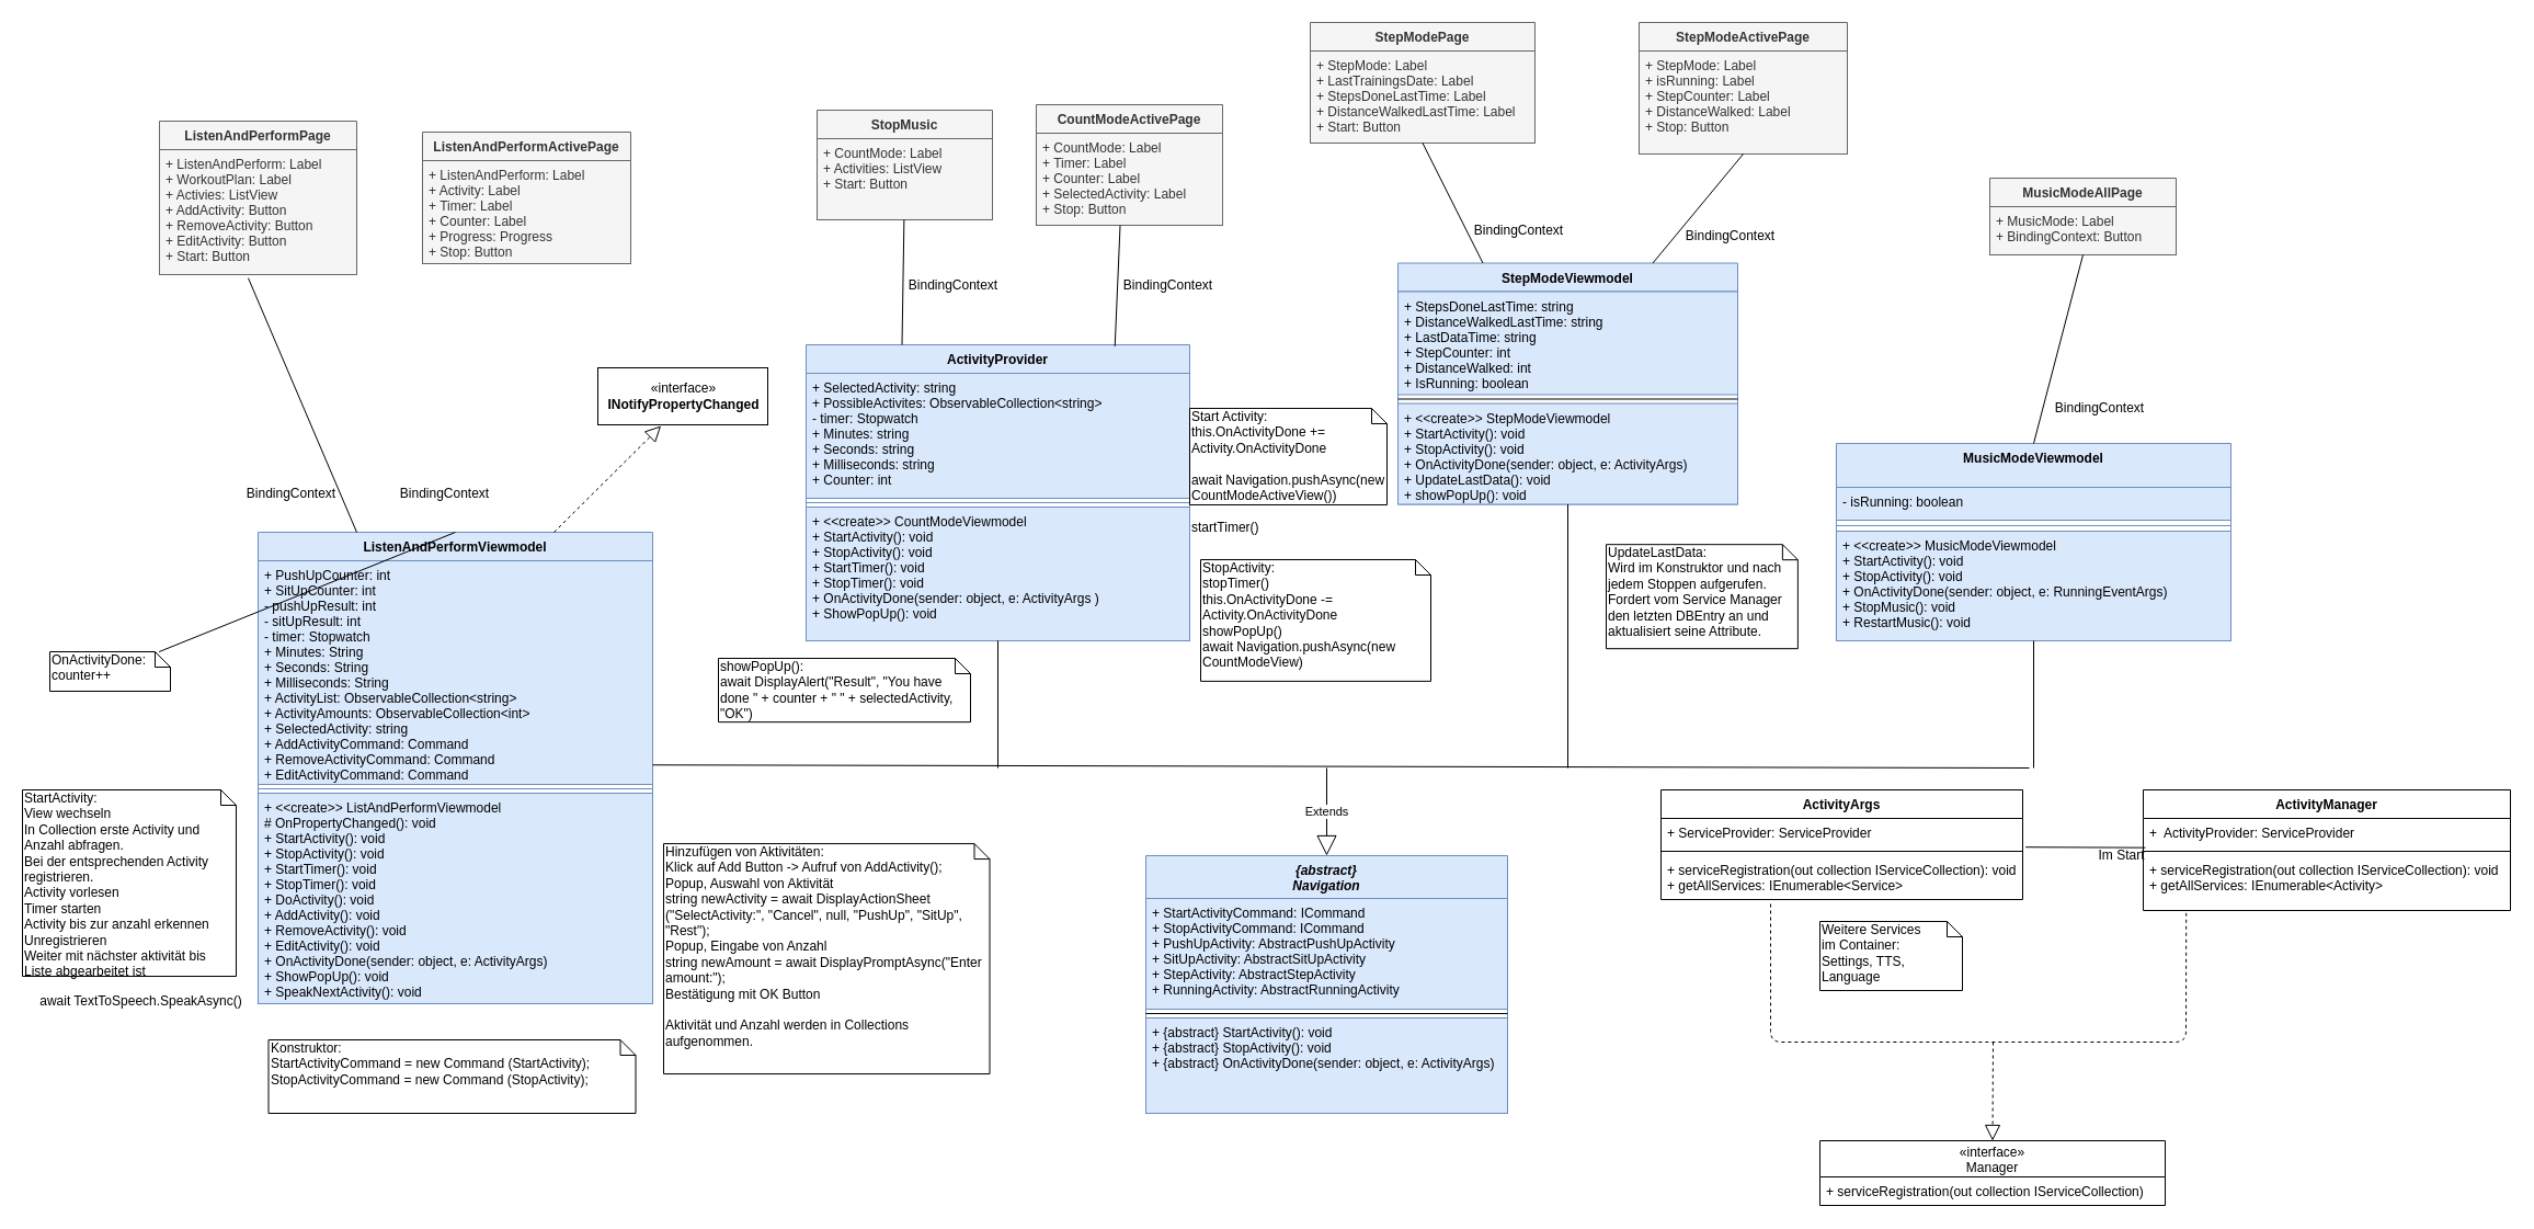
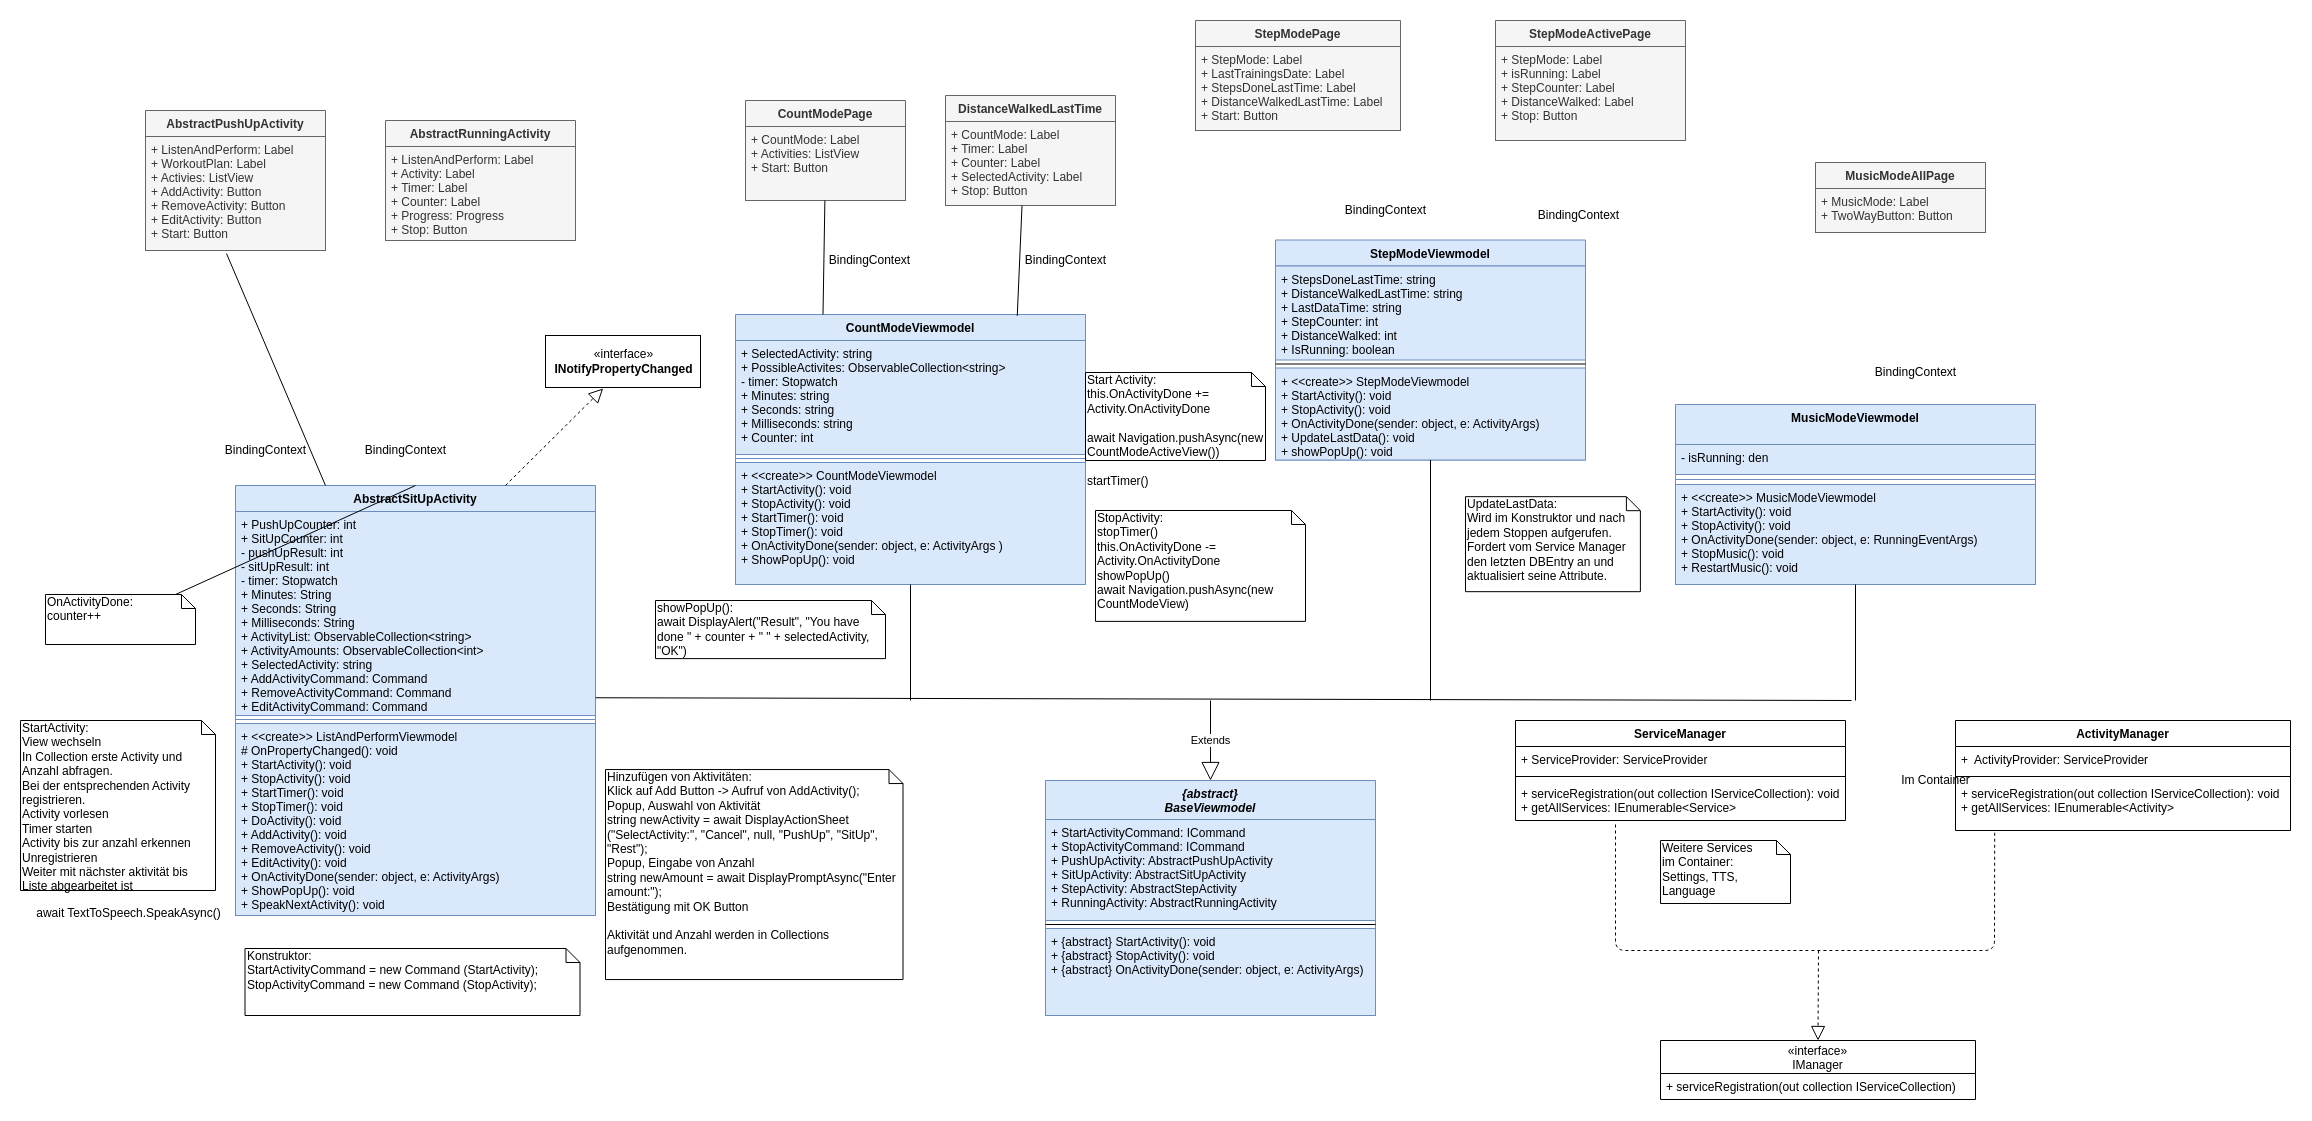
- <mxCell id="46" value="CountModeActivePage" style="swimlane;fontStyle=1;childLayout=stackLayout;horizontal=1;startSize=26;fillColor=#f5f5f5;horizontalStack=0;resizeParent=1;resizeParentMax=0;resizeLast=0;collapsible=1;marginBottom=0;strokeColor=#666666;fontColor=#333333;" vertex="1" parent="1"><mxGeometry x="945" y="95" width="170" height="110" as="geometry" /></mxCell>
+ <mxCell id="46" value="DistanceWalkedLastTime" style="swimlane;fontStyle=1;childLayout=stackLayout;horizontal=1;startSize=26;fillColor=#f5f5f5;horizontalStack=0;resizeParent=1;resizeParentMax=0;resizeLast=0;collapsible=1;marginBottom=0;strokeColor=#666666;fontColor=#333333;" vertex="1" parent="1"><mxGeometry x="945" y="95" width="170" height="110" as="geometry" /></mxCell>
- <mxCell id="44" value="StopMusic" style="swimlane;fontStyle=1;childLayout=stackLayout;horizontal=1;startSize=26;fillColor=#f5f5f5;horizontalStack=0;resizeParent=1;resizeParentMax=0;resizeLast=0;collapsible=1;marginBottom=0;strokeColor=#666666;fontColor=#333333;" vertex="1" parent="1"><mxGeometry x="745" y="100" width="160" height="100" as="geometry" /></mxCell>
+ <mxCell id="44" value="CountModePage" style="swimlane;fontStyle=1;childLayout=stackLayout;horizontal=1;startSize=26;fillColor=#f5f5f5;horizontalStack=0;resizeParent=1;resizeParentMax=0;resizeLast=0;collapsible=1;marginBottom=0;strokeColor=#666666;fontColor=#333333;" vertex="1" parent="1"><mxGeometry x="745" y="100" width="160" height="100" as="geometry" /></mxCell>
- <mxCell id="67" value="ListenAndPerformPage" style="swimlane;fontStyle=1;childLayout=stackLayout;horizontal=1;startSize=26;fillColor=#f5f5f5;horizontalStack=0;resizeParent=1;resizeParentMax=0;resizeLast=0;collapsible=1;marginBottom=0;strokeColor=#666666;fontColor=#333333;" vertex="1" parent="1"><mxGeometry x="145" y="110" width="180" height="140" as="geometry" /></mxCell>
+ <mxCell id="67" value="AbstractPushUpActivity" style="swimlane;fontStyle=1;childLayout=stackLayout;horizontal=1;startSize=26;fillColor=#f5f5f5;horizontalStack=0;resizeParent=1;resizeParentMax=0;resizeLast=0;collapsible=1;marginBottom=0;strokeColor=#666666;fontColor=#333333;" vertex="1" parent="1"><mxGeometry x="145" y="110" width="180" height="140" as="geometry" /></mxCell>
- <mxCell id="69" value="ListenAndPerformActivePage" style="swimlane;fontStyle=1;childLayout=stackLayout;horizontal=1;startSize=26;fillColor=#f5f5f5;horizontalStack=0;resizeParent=1;resizeParentMax=0;resizeLast=0;collapsible=1;marginBottom=0;strokeColor=#666666;fontColor=#333333;" vertex="1" parent="1"><mxGeometry x="385" y="120" width="190" height="120" as="geometry" /></mxCell>
+ <mxCell id="69" value="AbstractRunningActivity" style="swimlane;fontStyle=1;childLayout=stackLayout;horizontal=1;startSize=26;fillColor=#f5f5f5;horizontalStack=0;resizeParent=1;resizeParentMax=0;resizeLast=0;collapsible=1;marginBottom=0;strokeColor=#666666;fontColor=#333333;" vertex="1" parent="1"><mxGeometry x="385" y="120" width="190" height="120" as="geometry" /></mxCell>
- <mxCell id="72" value="" style="endArrow=none;html=1;exitX=0.25;exitY=0;exitDx=0;exitDy=0;entryX=0.5;entryY=1;entryDx=0;entryDy=0;" edge="1" parent="1" source="28" target="61"><mxGeometry width="50" height="50" relative="1" as="geometry"><mxPoint x="1235" y="270" as="sourcePoint" /><mxPoint x="1245.266" y="100" as="targetPoint" /></mxGeometry></mxCell>
- <mxCell id="71" value="" style="endArrow=none;html=1;exitX=0.75;exitY=0;exitDx=0;exitDy=0;entryX=0.5;entryY=1;entryDx=0;entryDy=0;" edge="1" parent="1" source="28" target="63"><mxGeometry width="50" height="50" relative="1" as="geometry"><mxPoint x="1415" y="290" as="sourcePoint" /><mxPoint x="1425.266" y="120" as="targetPoint" /></mxGeometry></mxCell>
- <mxCell id="66" value="+ MusicMode: Label&#10;+ BindingContext: Button" style="text;strokeColor=#666666;fillColor=#f5f5f5;align=left;verticalAlign=top;spacingLeft=4;spacingRight=4;overflow=hidden;rotatable=0;points=[[0,0.5],[1,0.5]];portConstraint=eastwest;fontColor=#333333;" vertex="1" parent="65"><mxGeometry y="26" width="170" height="44" as="geometry" /></mxCell>
+ <mxCell id="66" value="+ MusicMode: Label&#10;+ TwoWayButton: Button" style="text;strokeColor=#666666;fillColor=#f5f5f5;align=left;verticalAlign=top;spacingLeft=4;spacingRight=4;overflow=hidden;rotatable=0;points=[[0,0.5],[1,0.5]];portConstraint=eastwest;fontColor=#333333;" vertex="1" parent="65"><mxGeometry y="26" width="170" height="44" as="geometry" /></mxCell>
- <mxCell id="75" value="" style="endArrow=none;html=1;entryX=0.5;entryY=1;entryDx=0;entryDy=0;exitX=0.5;exitY=0;exitDx=0;exitDy=0;" edge="1" parent="1" source="24" target="65"><mxGeometry width="50" height="50" relative="1" as="geometry"><mxPoint x="1740" y="360" as="sourcePoint" /><mxPoint x="1790" y="310" as="targetPoint" /></mxGeometry></mxCell>
- <mxCell id="2" value="ActivityProvider&#10;" style="swimlane;fontStyle=1;align=center;verticalAlign=top;childLayout=stackLayout;horizontal=1;startSize=26;horizontalStack=0;resizeParent=1;resizeParentMax=0;resizeLast=0;collapsible=1;marginBottom=0;fillColor=#dae8fc;strokeColor=#6c8ebf;" parent="1" vertex="1"><mxGeometry x="735" y="314" width="350" height="270" as="geometry" /></mxCell>
+ <mxCell id="2" value="CountModeViewmodel&#10;" style="swimlane;fontStyle=1;align=center;verticalAlign=top;childLayout=stackLayout;horizontal=1;startSize=26;horizontalStack=0;resizeParent=1;resizeParentMax=0;resizeLast=0;collapsible=1;marginBottom=0;fillColor=#dae8fc;strokeColor=#6c8ebf;" parent="1" vertex="1"><mxGeometry x="735" y="314" width="350" height="270" as="geometry" /></mxCell>
- <mxCell id="25" value="- isRunning: boolean&#10;" style="text;strokeColor=#6c8ebf;fillColor=#dae8fc;align=left;verticalAlign=top;spacingLeft=4;spacingRight=4;overflow=hidden;rotatable=0;points=[[0,0.5],[1,0.5]];portConstraint=eastwest;" parent="24" vertex="1"><mxGeometry y="40" width="360" height="30" as="geometry" /></mxCell>
+ <mxCell id="25" value="- isRunning: den&#10;" style="text;strokeColor=#6c8ebf;fillColor=#dae8fc;align=left;verticalAlign=top;spacingLeft=4;spacingRight=4;overflow=hidden;rotatable=0;points=[[0,0.5],[1,0.5]];portConstraint=eastwest;" parent="24" vertex="1"><mxGeometry y="40" width="360" height="30" as="geometry" /></mxCell>
- <mxCell id="32" value="ListenAndPerformViewmodel" style="swimlane;fontStyle=1;align=center;verticalAlign=top;childLayout=stackLayout;horizontal=1;startSize=26;horizontalStack=0;resizeParent=1;resizeParentMax=0;resizeLast=0;collapsible=1;marginBottom=0;fillColor=#dae8fc;strokeColor=#6c8ebf;" parent="1" vertex="1"><mxGeometry x="235" y="485" width="360" height="430" as="geometry" /></mxCell>
+ <mxCell id="32" value="AbstractSitUpActivity" style="swimlane;fontStyle=1;align=center;verticalAlign=top;childLayout=stackLayout;horizontal=1;startSize=26;horizontalStack=0;resizeParent=1;resizeParentMax=0;resizeLast=0;collapsible=1;marginBottom=0;fillColor=#dae8fc;strokeColor=#6c8ebf;" parent="1" vertex="1"><mxGeometry x="235" y="485" width="360" height="430" as="geometry" /></mxCell>
- <mxCell id="8" value="OnActivityDone:&lt;br&gt;counter++" style="shape=note;whiteSpace=wrap;html=1;size=14;verticalAlign=top;align=left;spacingTop=-6;" parent="1" vertex="1"><mxGeometry x="45" y="594" width="110" height="36" as="geometry" /></mxCell>
+ <mxCell id="8" value="OnActivityDone:&lt;br&gt;counter++" style="shape=note;whiteSpace=wrap;html=1;size=14;verticalAlign=top;align=left;spacingTop=-6;" parent="1" vertex="1"><mxGeometry x="45" y="594" width="150" height="50" as="geometry" /></mxCell>
- <mxCell id="9" value="ActivityArgs" style="swimlane;fontStyle=1;align=center;verticalAlign=top;childLayout=stackLayout;horizontal=1;startSize=26;horizontalStack=0;resizeParent=1;resizeParentMax=0;resizeLast=0;collapsible=1;marginBottom=0;strokeWidth=1;fontSize=12;" parent="1" vertex="1"><mxGeometry x="1515" y="720" width="330" height="100" as="geometry" /></mxCell>
+ <mxCell id="9" value="ServiceManager" style="swimlane;fontStyle=1;align=center;verticalAlign=top;childLayout=stackLayout;horizontal=1;startSize=26;horizontalStack=0;resizeParent=1;resizeParentMax=0;resizeLast=0;collapsible=1;marginBottom=0;strokeWidth=1;fontSize=12;" parent="1" vertex="1"><mxGeometry x="1515" y="720" width="330" height="100" as="geometry" /></mxCell>
- <mxCell id="21" value="" style="endArrow=none;html=1;exitX=1.008;exitY=1.008;exitDx=0;exitDy=0;exitPerimeter=0;entryX=0.006;entryY=1.026;entryDx=0;entryDy=0;entryPerimeter=0;" parent="1" target="17" edge="1" source="10"><mxGeometry width="50" height="50" relative="1" as="geometry"><mxPoint x="1310" y="737.5" as="sourcePoint" /><mxPoint x="1513" y="753" as="targetPoint" /></mxGeometry></mxCell>
- <mxCell id="22" value="Im Start" style="text;html=1;align=center;verticalAlign=middle;resizable=0;points=[];;autosize=1;" parent="1" vertex="1"><mxGeometry x="1895" y="770" width="80" height="20" as="geometry" /></mxCell>
+ <mxCell id="22" value="Im Container" style="text;html=1;align=center;verticalAlign=middle;resizable=0;points=[];;autosize=1;" parent="1" vertex="1"><mxGeometry x="1895" y="770" width="80" height="20" as="geometry" /></mxCell>
- <mxCell id="52" value="{abstract}&#10;Navigation" style="swimlane;fontStyle=3;align=center;verticalAlign=top;childLayout=stackLayout;horizontal=1;startSize=39;horizontalStack=0;resizeParent=1;resizeParentMax=0;resizeLast=0;collapsible=1;marginBottom=0;fillColor=#dae8fc;strokeColor=#6c8ebf;" vertex="1" parent="1"><mxGeometry x="1045" y="780" width="330" height="235" as="geometry" /></mxCell>
+ <mxCell id="52" value="{abstract}&#10;BaseViewmodel" style="swimlane;fontStyle=3;align=center;verticalAlign=top;childLayout=stackLayout;horizontal=1;startSize=39;horizontalStack=0;resizeParent=1;resizeParentMax=0;resizeLast=0;collapsible=1;marginBottom=0;fillColor=#dae8fc;strokeColor=#6c8ebf;" vertex="1" parent="1"><mxGeometry x="1045" y="780" width="330" height="235" as="geometry" /></mxCell>
- <mxCell id="14" value="«interface»&#10;Manager" style="swimlane;fontStyle=0;childLayout=stackLayout;horizontal=1;startSize=33;fillColor=none;horizontalStack=0;resizeParent=1;resizeParentMax=0;resizeLast=0;collapsible=1;marginBottom=0;" parent="1" vertex="1"><mxGeometry x="1660" y="1040" width="315" height="59" as="geometry" /></mxCell>
+ <mxCell id="14" value="«interface»&#10;IManager" style="swimlane;fontStyle=0;childLayout=stackLayout;horizontal=1;startSize=33;fillColor=none;horizontalStack=0;resizeParent=1;resizeParentMax=0;resizeLast=0;collapsible=1;marginBottom=0;" parent="1" vertex="1"><mxGeometry x="1660" y="1040" width="315" height="59" as="geometry" /></mxCell>
